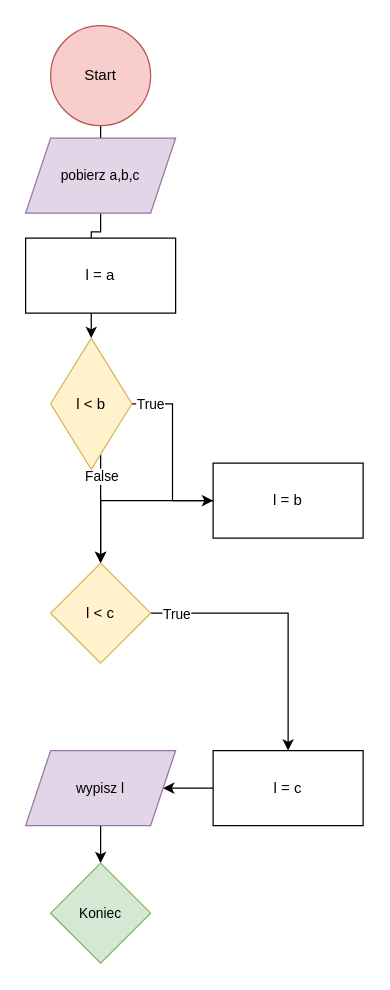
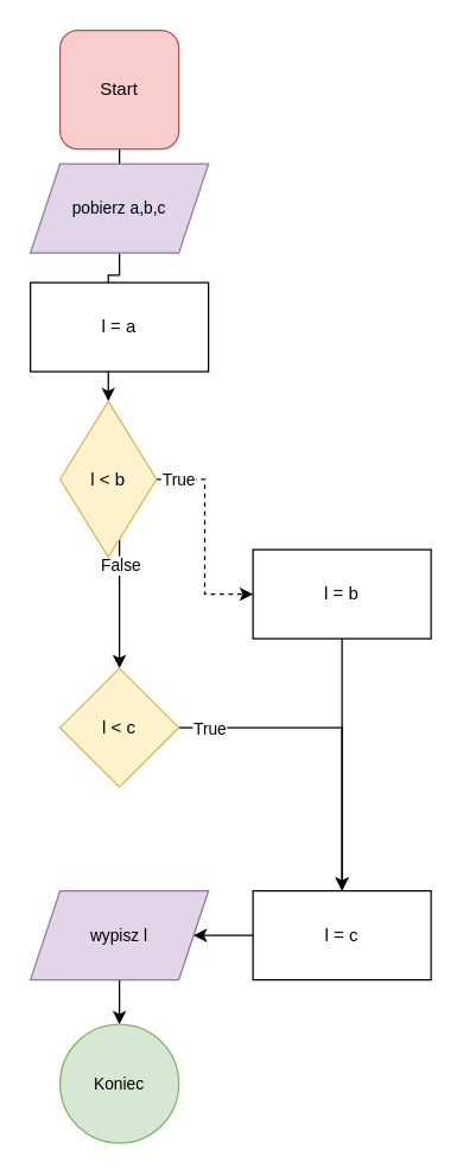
- <mxCell id="3" value="Start" style="ellipse;whiteSpace=wrap;html=1;aspect=fixed;fillColor=#f8cecc;strokeColor=#b85450;" parent="1" vertex="1"><mxGeometry x="40" width="80" height="80" as="geometry" y="20" /></mxCell>
+ <mxCell id="3" value="Start" style="whiteSpace=wrap;html=1;aspect=fixed;fillColor=#f8cecc;strokeColor=#b85450;rounded=1;" parent="1" vertex="1"><mxGeometry x="40" width="80" height="80" as="geometry" y="20" /></mxCell>
- <mxCell id="4" value="True" style="edgeStyle=orthogonalEdgeStyle;rounded=0;orthogonalLoop=1;jettySize=auto;html=1;exitX=1;exitY=0.5;exitDx=0;exitDy=0;" parent="1" source="7" target="12" edge="1"><mxGeometry x="-0.789" relative="1" as="geometry"><mxPoint as="offset" /></mxGeometry></mxCell>
+ <mxCell id="4" value="True" style="edgeStyle=orthogonalEdgeStyle;rounded=0;orthogonalLoop=1;jettySize=auto;html=1;exitX=1;exitY=0.5;exitDx=0;exitDy=0;dashed=1;" parent="1" source="7" target="12" edge="1"><mxGeometry x="-0.789" relative="1" as="geometry"><mxPoint as="offset" /></mxGeometry></mxCell>
- <mxCell id="11" style="edgeStyle=orthogonalEdgeStyle;rounded=0;orthogonalLoop=1;jettySize=auto;html=1;entryX=0.5;entryY=0;entryDx=0;entryDy=0;" parent="1" source="12" target="10" edge="1"><mxGeometry relative="1" as="geometry" /></mxCell>
+ <mxCell id="11" style="edgeStyle=orthogonalEdgeStyle;rounded=0;orthogonalLoop=1;jettySize=auto;html=1;" parent="1" source="12" target="15" edge="1"><mxGeometry relative="1" as="geometry" /></mxCell>
- <mxCell id="19" value="Koniec" style="rhombus;whiteSpace=wrap;html=1;aspect=fixed;fontSize=11;fillColor=#d5e8d4;strokeColor=#82b366;" parent="1" vertex="1"><mxGeometry x="40" y="690" width="80" height="80" as="geometry" /></mxCell>
+ <mxCell id="19" value="Koniec" style="ellipse;whiteSpace=wrap;html=1;aspect=fixed;fontSize=11;fillColor=#d5e8d4;strokeColor=#82b366;" parent="1" vertex="1"><mxGeometry x="40" y="690" width="80" height="80" as="geometry" /></mxCell>
